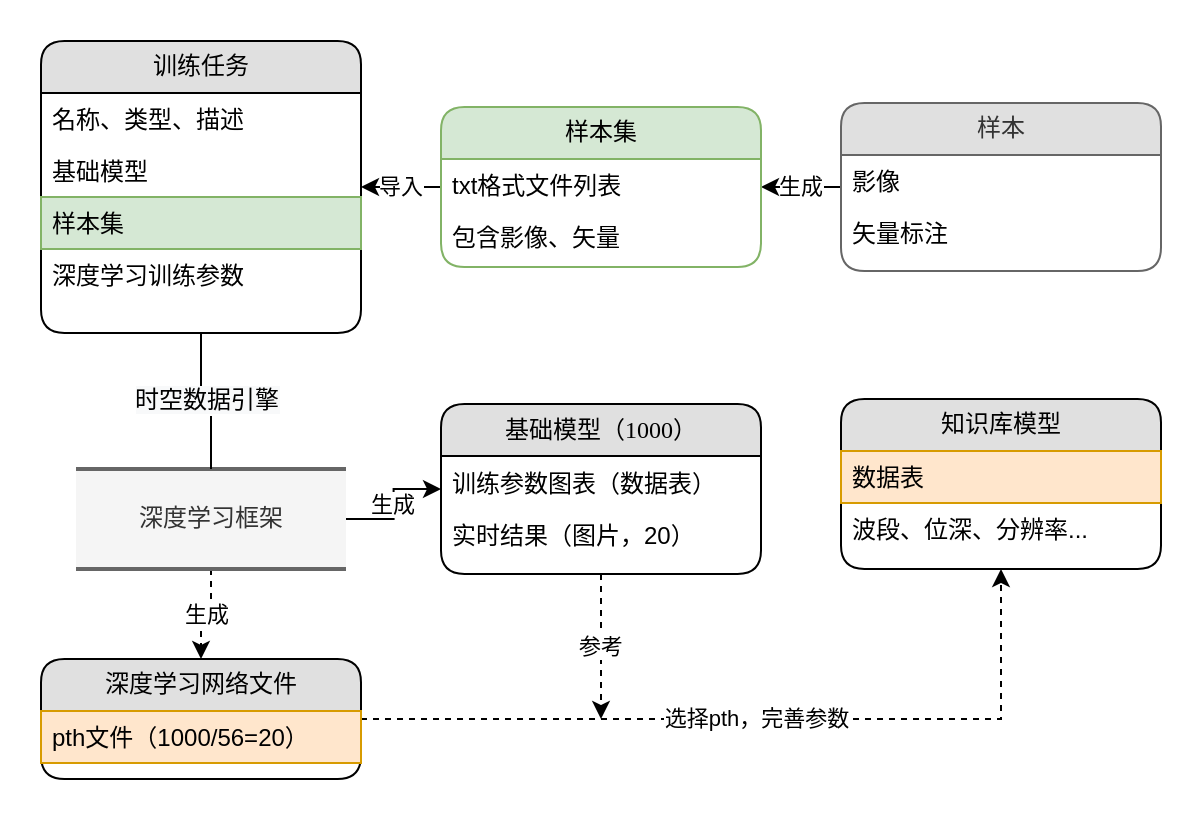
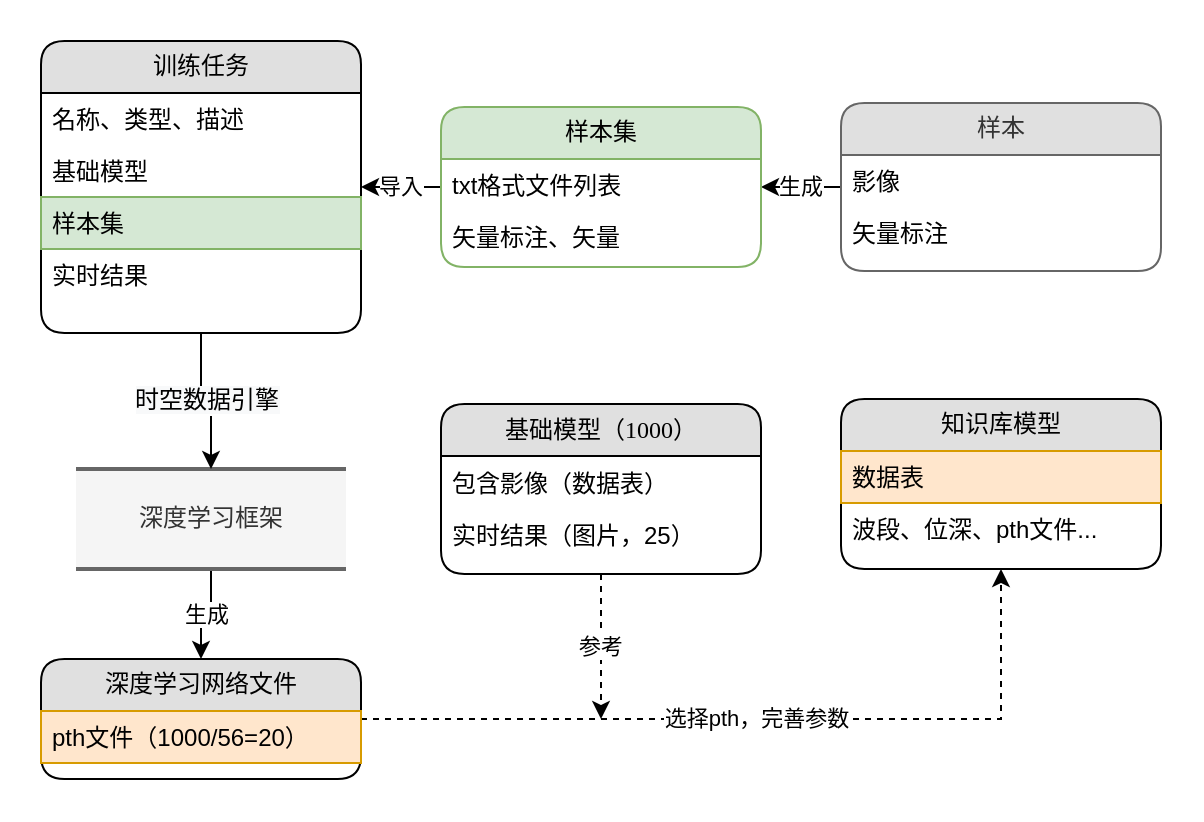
- <mxCell id="21" value="包含影像、矢量" style="text;html=1;spacingLeft=4;spacingRight=4;whiteSpace=wrap;overflow=hidden;rotatable=0;points=[[0,0.5],[1,0.5]];portConstraint=eastwest;" parent="19" vertex="1"><mxGeometry y="52" width="160" height="26" as="geometry" /></mxCell>
+ <mxCell id="21" value="矢量标注、矢量" style="text;html=1;spacingLeft=4;spacingRight=4;whiteSpace=wrap;overflow=hidden;rotatable=0;points=[[0,0.5],[1,0.5]];portConstraint=eastwest;" parent="19" vertex="1"><mxGeometry y="52" width="160" height="26" as="geometry" /></mxCell>
- <mxCell id="10" value="深度学习训练参数" style="text;html=1;spacingLeft=4;spacingRight=4;whiteSpace=wrap;overflow=hidden;rotatable=0;points=[[0,0.5],[1,0.5]];portConstraint=eastwest;" parent="6" vertex="1"><mxGeometry y="104" width="160" height="26" as="geometry" /></mxCell>
+ <mxCell id="10" value="实时结果" style="text;html=1;spacingLeft=4;spacingRight=4;whiteSpace=wrap;overflow=hidden;rotatable=0;points=[[0,0.5],[1,0.5]];portConstraint=eastwest;" parent="6" vertex="1"><mxGeometry y="104" width="160" height="26" as="geometry" /></mxCell>
- <mxCell id="5" value="&lt;span style=&quot;font-family: Verdana; font-size: 12px; background-color: rgb(248, 249, 250);&quot;&gt;时空数据引擎&lt;/span&gt;" style="edgeStyle=orthogonalEdgeStyle;rounded=0;jumpStyle=none;orthogonalLoop=1;jettySize=auto;html=1;endArrow=none;" parent="1" source="6" target="4" edge="1"><mxGeometry relative="1" as="geometry" /></mxCell>
+ <mxCell id="5" value="&lt;span style=&quot;font-family: Verdana; font-size: 12px; background-color: rgb(248, 249, 250);&quot;&gt;时空数据引擎&lt;/span&gt;" style="edgeStyle=orthogonalEdgeStyle;rounded=0;jumpStyle=none;orthogonalLoop=1;jettySize=auto;html=1;" parent="1" source="6" target="4" edge="1"><mxGeometry relative="1" as="geometry" /></mxCell>
- <mxCell id="24" value="训练参数图表（数据表）" style="text;html=1;strokeColor=none;fillColor=none;spacingLeft=4;spacingRight=4;whiteSpace=wrap;overflow=hidden;rotatable=0;points=[[0,0.5],[1,0.5]];portConstraint=eastwest;" parent="23" vertex="1"><mxGeometry y="26" width="160" height="26" as="geometry" /></mxCell>
+ <mxCell id="24" value="包含影像（数据表）" style="text;html=1;strokeColor=none;fillColor=none;spacingLeft=4;spacingRight=4;whiteSpace=wrap;overflow=hidden;rotatable=0;points=[[0,0.5],[1,0.5]];portConstraint=eastwest;" parent="23" vertex="1"><mxGeometry y="26" width="160" height="26" as="geometry" /></mxCell>
- <mxCell id="2" value="生成" style="edgeStyle=orthogonalEdgeStyle;rounded=0;jumpStyle=none;orthogonalLoop=1;jettySize=auto;html=1;" parent="1" source="4" target="23" edge="1"><mxGeometry relative="1" as="geometry" /></mxCell>
- <mxCell id="28" value="波段、位深、分辨率..." style="text;html=1;strokeColor=none;fillColor=none;spacingLeft=4;spacingRight=4;whiteSpace=wrap;overflow=hidden;rotatable=0;points=[[0,0.5],[1,0.5]];portConstraint=eastwest;" parent="26" vertex="1"><mxGeometry y="52" width="160" height="26" as="geometry" /></mxCell>
+ <mxCell id="28" value="波段、位深、pth文件..." style="text;html=1;strokeColor=none;fillColor=none;spacingLeft=4;spacingRight=4;whiteSpace=wrap;overflow=hidden;rotatable=0;points=[[0,0.5],[1,0.5]];portConstraint=eastwest;" parent="26" vertex="1"><mxGeometry y="52" width="160" height="26" as="geometry" /></mxCell>
- <mxCell id="25" value="实时结果（图片，20）" style="text;html=1;strokeColor=none;fillColor=none;spacingLeft=4;spacingRight=4;whiteSpace=wrap;overflow=hidden;rotatable=0;points=[[0,0.5],[1,0.5]];portConstraint=eastwest;" parent="23" vertex="1"><mxGeometry y="52" width="160" height="26" as="geometry" /></mxCell>
+ <mxCell id="25" value="实时结果（图片，25）" style="text;html=1;strokeColor=none;fillColor=none;spacingLeft=4;spacingRight=4;whiteSpace=wrap;overflow=hidden;rotatable=0;points=[[0,0.5],[1,0.5]];portConstraint=eastwest;" parent="23" vertex="1"><mxGeometry y="52" width="160" height="26" as="geometry" /></mxCell>
- <mxCell id="3" value="生成" style="edgeStyle=orthogonalEdgeStyle;rounded=0;jumpStyle=none;orthogonalLoop=1;jettySize=auto;html=1;dashed=1;" parent="1" source="4" target="12" edge="1"><mxGeometry relative="1" as="geometry" /></mxCell>
+ <mxCell id="3" value="生成" style="edgeStyle=orthogonalEdgeStyle;rounded=0;jumpStyle=none;orthogonalLoop=1;jettySize=auto;html=1;" parent="1" source="4" target="12" edge="1"><mxGeometry relative="1" as="geometry" /></mxCell>
